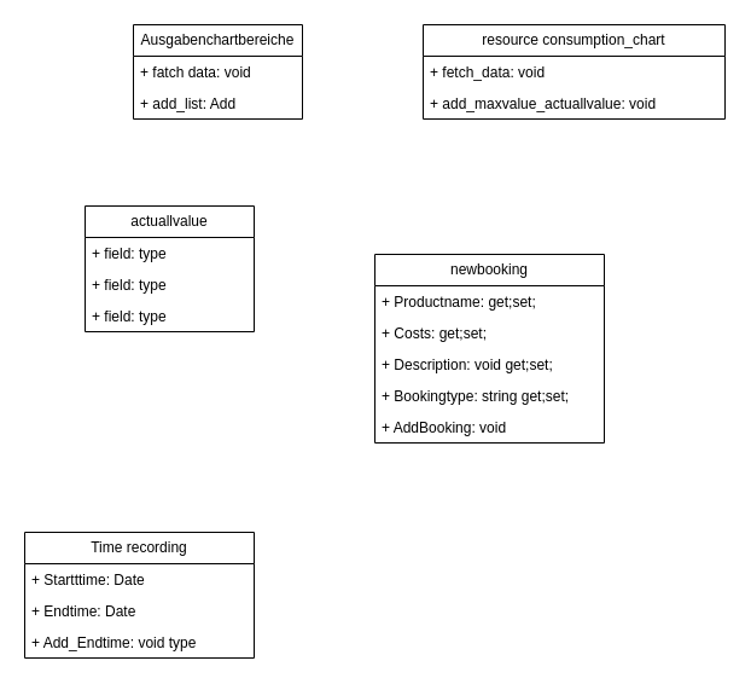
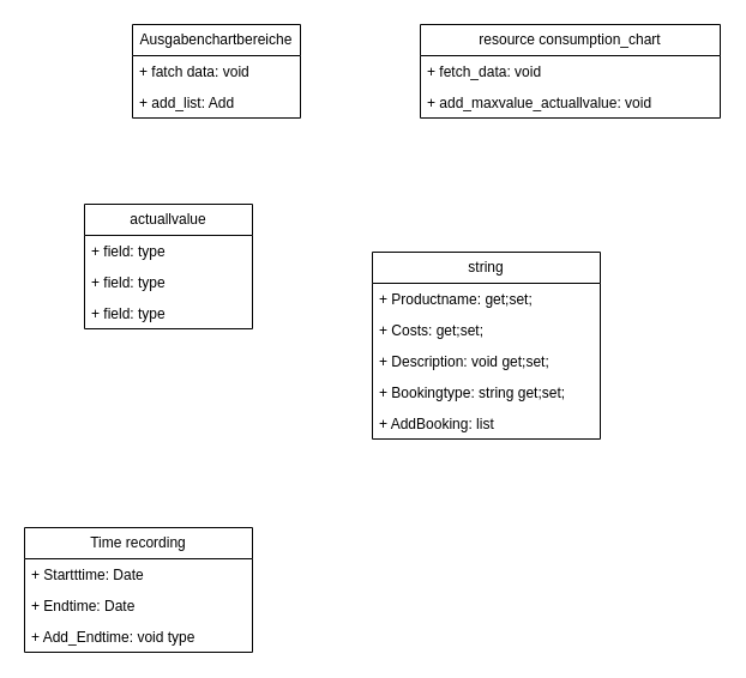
- <mxCell id="5" value="newbooking" style="swimlane;fontStyle=0;childLayout=stackLayout;horizontal=1;startSize=26;fillColor=none;horizontalStack=0;resizeParent=1;resizeParentMax=0;resizeLast=0;collapsible=1;marginBottom=0;whiteSpace=wrap;html=1;" vertex="1" parent="1"><mxGeometry x="310" y="210" width="190" height="156" as="geometry" /></mxCell>
+ <mxCell id="5" value="string" style="swimlane;fontStyle=0;childLayout=stackLayout;horizontal=1;startSize=26;fillColor=none;horizontalStack=0;resizeParent=1;resizeParentMax=0;resizeLast=0;collapsible=1;marginBottom=0;whiteSpace=wrap;html=1;" vertex="1" parent="1"><mxGeometry x="310" y="210" width="190" height="156" as="geometry" /></mxCell>
- <mxCell id="10" value="+ AddBooking: void&amp;nbsp;" style="text;strokeColor=none;fillColor=none;align=left;verticalAlign=top;spacingLeft=4;spacingRight=4;overflow=hidden;rotatable=0;points=[[0,0.5],[1,0.5]];portConstraint=eastwest;whiteSpace=wrap;html=1;" vertex="1" parent="5"><mxGeometry y="130" width="190" height="26" as="geometry" /></mxCell>
+ <mxCell id="10" value="+ AddBooking: list&amp;nbsp;" style="text;strokeColor=none;fillColor=none;align=left;verticalAlign=top;spacingLeft=4;spacingRight=4;overflow=hidden;rotatable=0;points=[[0,0.5],[1,0.5]];portConstraint=eastwest;whiteSpace=wrap;html=1;" vertex="1" parent="5"><mxGeometry y="130" width="190" height="26" as="geometry" /></mxCell>
